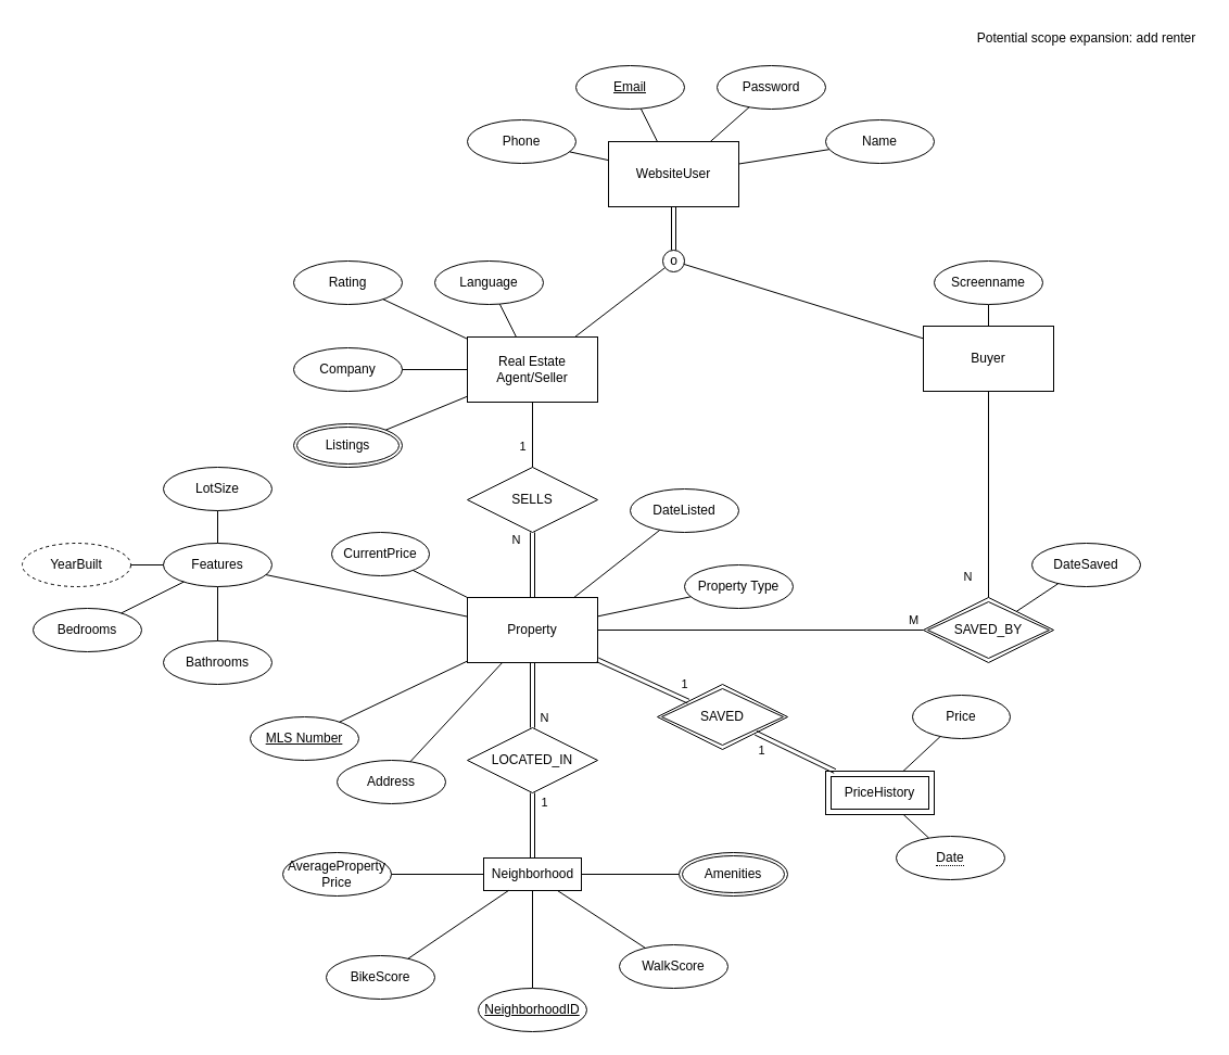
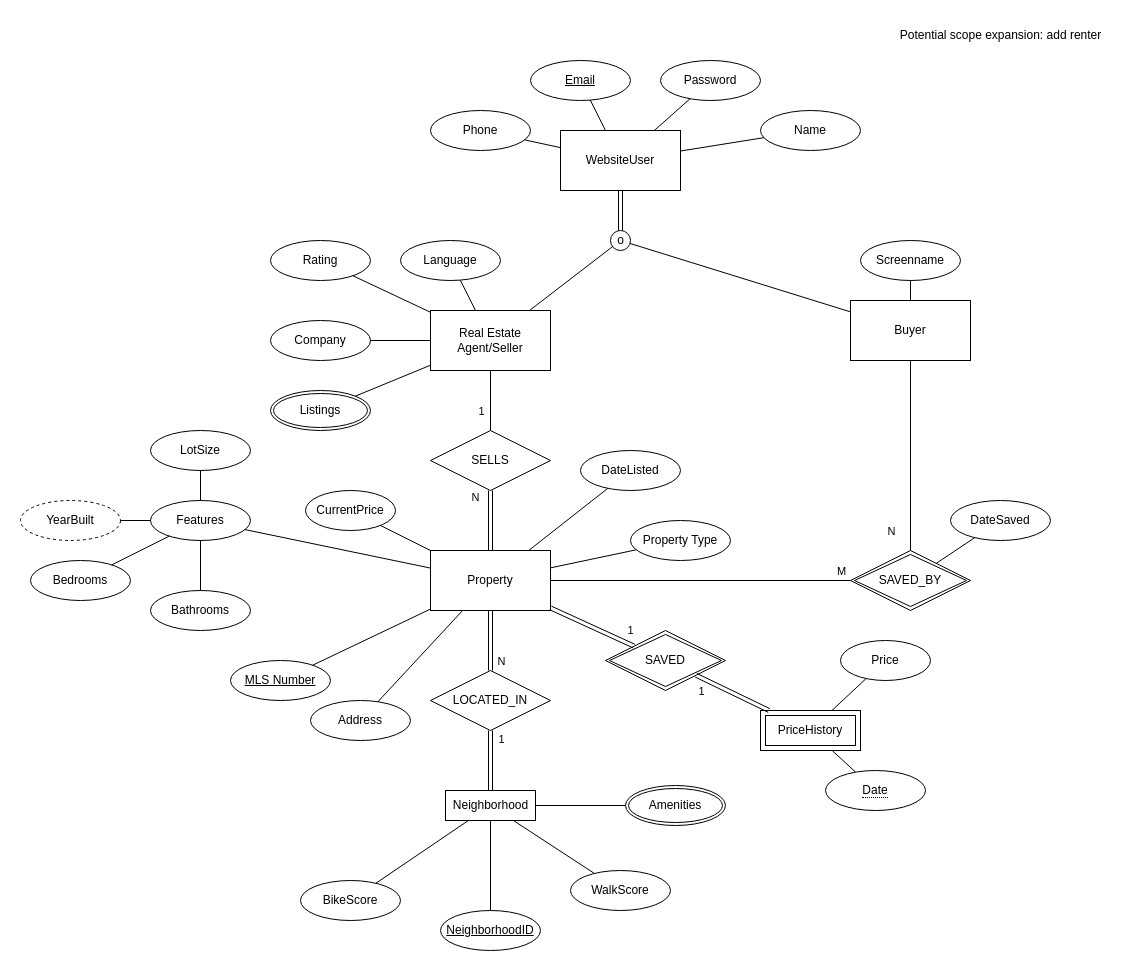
- <mxCell id="6" value="AverageProperty Price" style="ellipse;whiteSpace=wrap;html=1;align=center;" parent="1" vertex="1"><mxGeometry x="260" y="785" width="100" height="40" as="geometry" /></mxCell>
- <mxCell id="53" value="" style="endArrow=none;html=1;rounded=0;" edge="1" parent="1" source="77" target="6"><mxGeometry relative="1" as="geometry"><mxPoint x="440" y="813.912" as="sourcePoint" /><mxPoint x="650.699" y="865.448" as="targetPoint" /></mxGeometry></mxCell>
